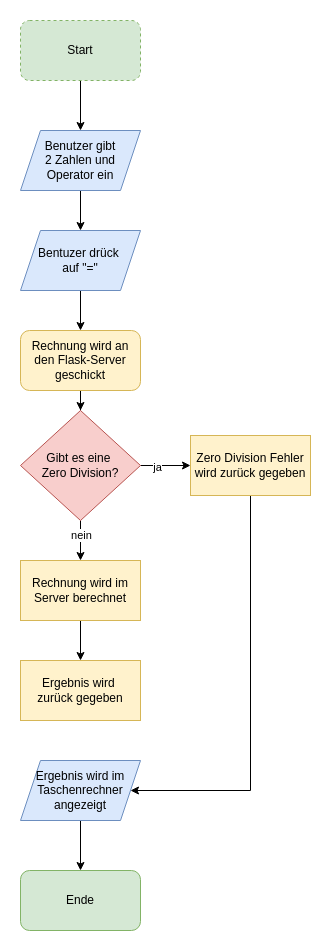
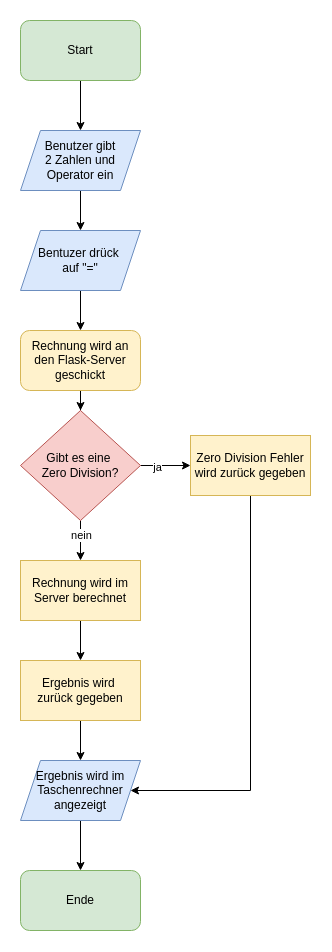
- <mxCell id="3" value="Start" style="rounded=1;whiteSpace=wrap;html=1;fillColor=#d5e8d4;strokeColor=#82b366;dashed=1;" parent="1" vertex="1"><mxGeometry x="20" y="20" width="120" height="60" as="geometry" /></mxCell>
+ <mxCell id="3" value="Start" style="rounded=1;whiteSpace=wrap;html=1;fillColor=#d5e8d4;strokeColor=#82b366;" parent="1" vertex="1"><mxGeometry x="20" y="20" width="120" height="60" as="geometry" /></mxCell>
+ <mxCell id="10" style="edgeStyle=orthogonalEdgeStyle;rounded=0;orthogonalLoop=1;jettySize=auto;html=1;" parent="1" source="11" target="23" edge="1"><mxGeometry relative="1" as="geometry"><mxPoint x="80" y="750" as="targetPoint" /></mxGeometry></mxCell>
